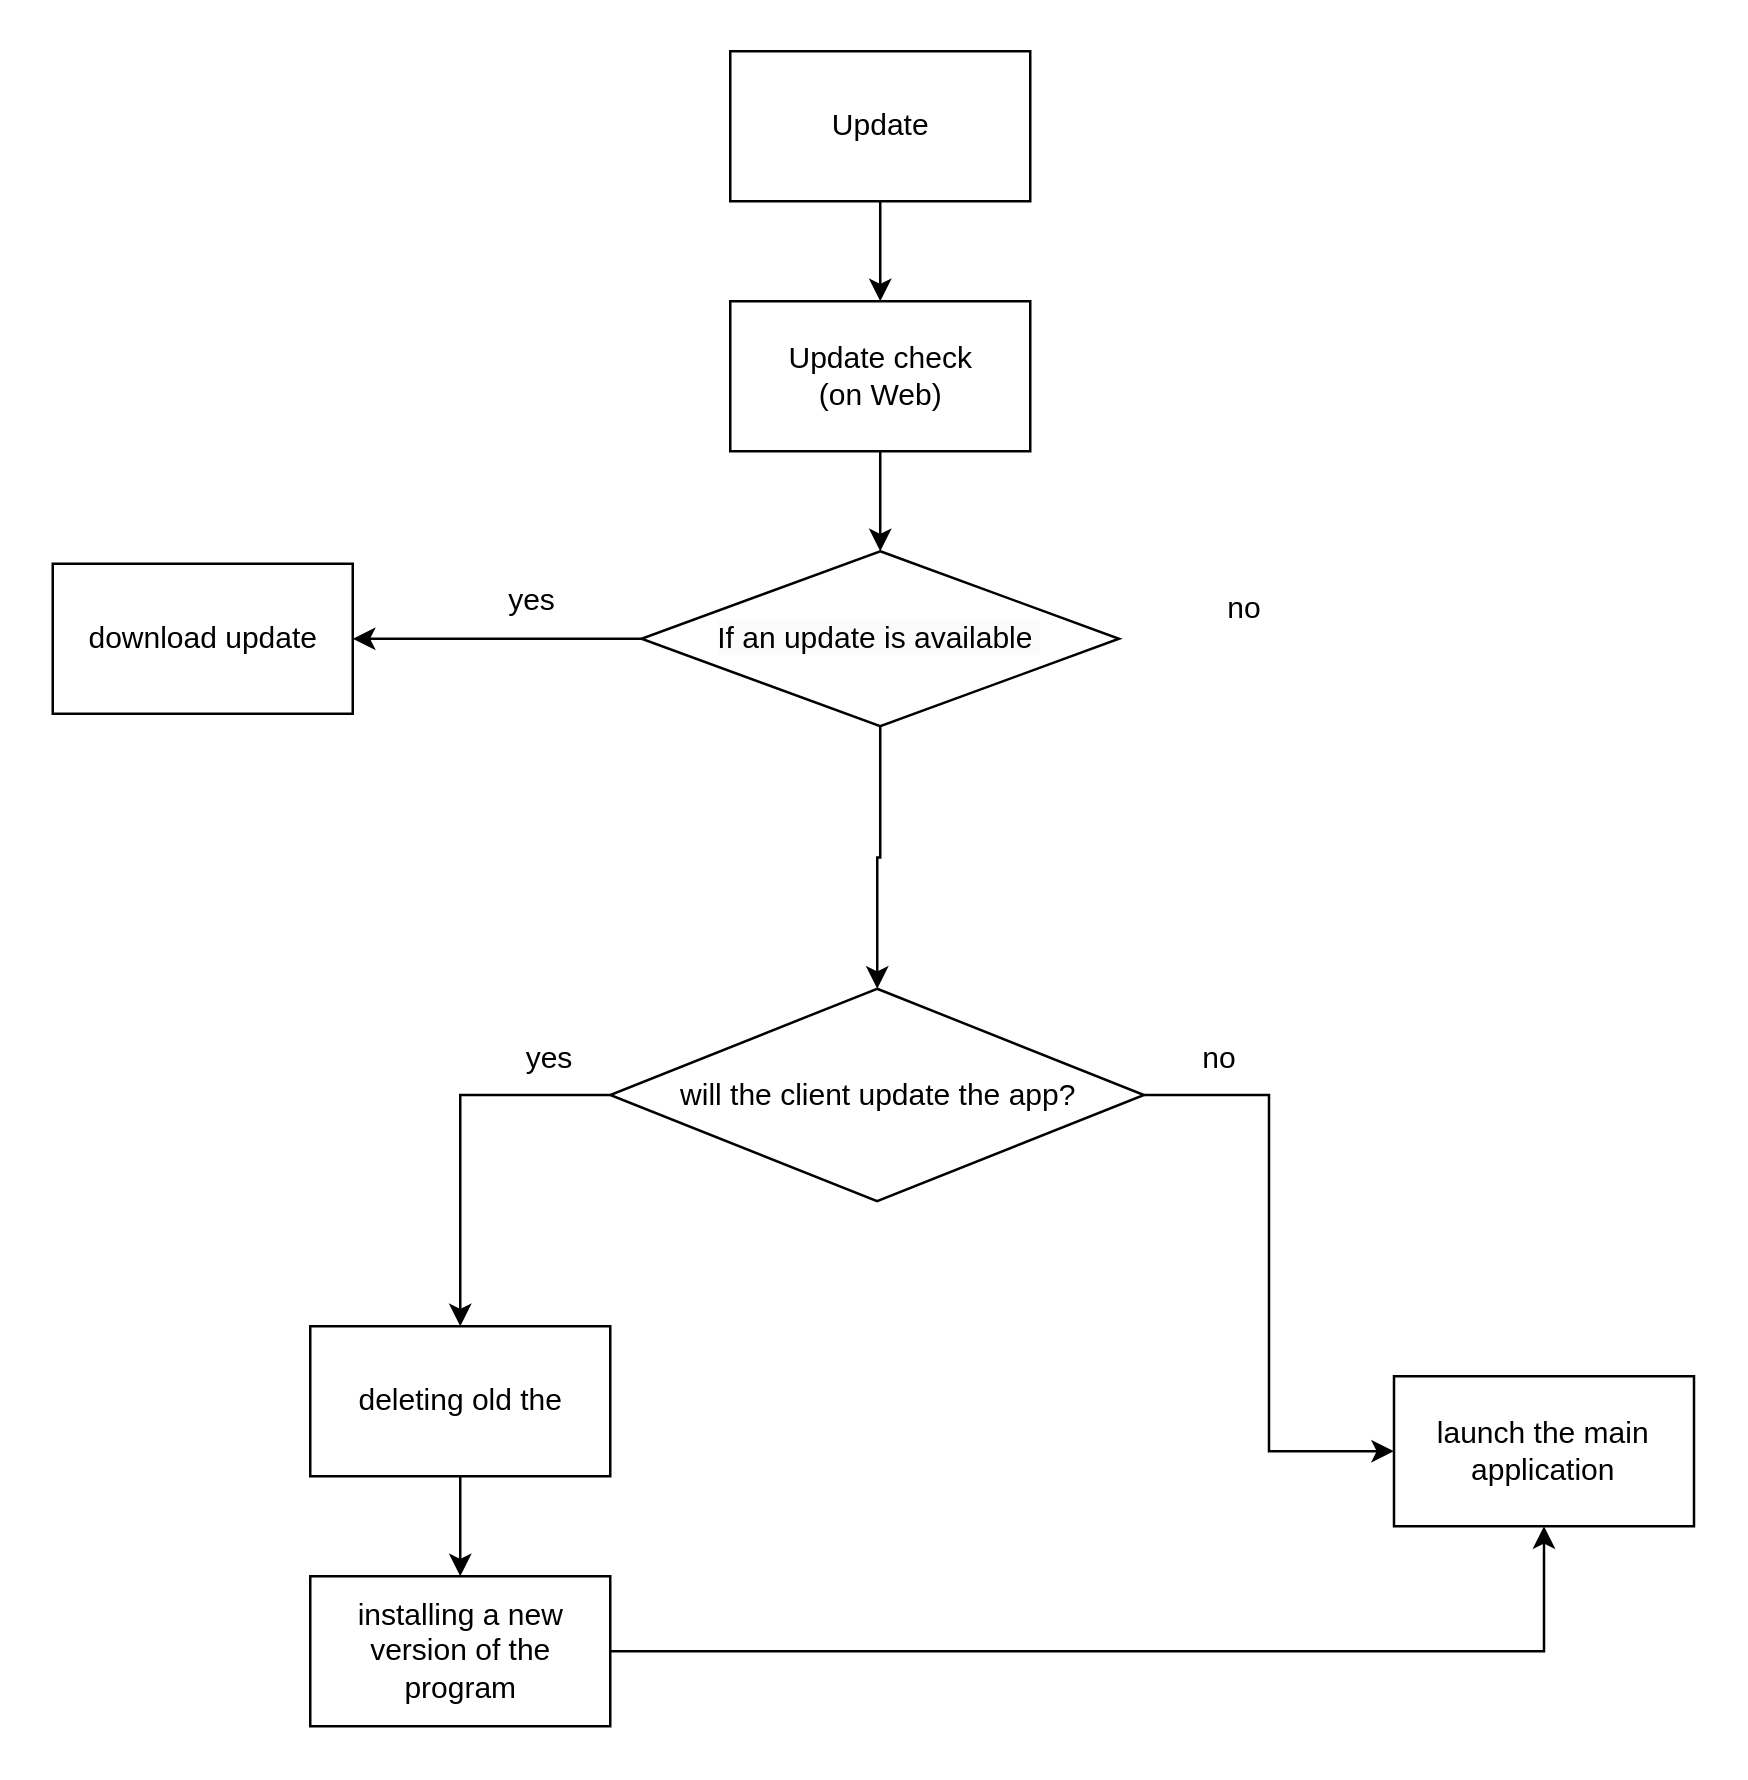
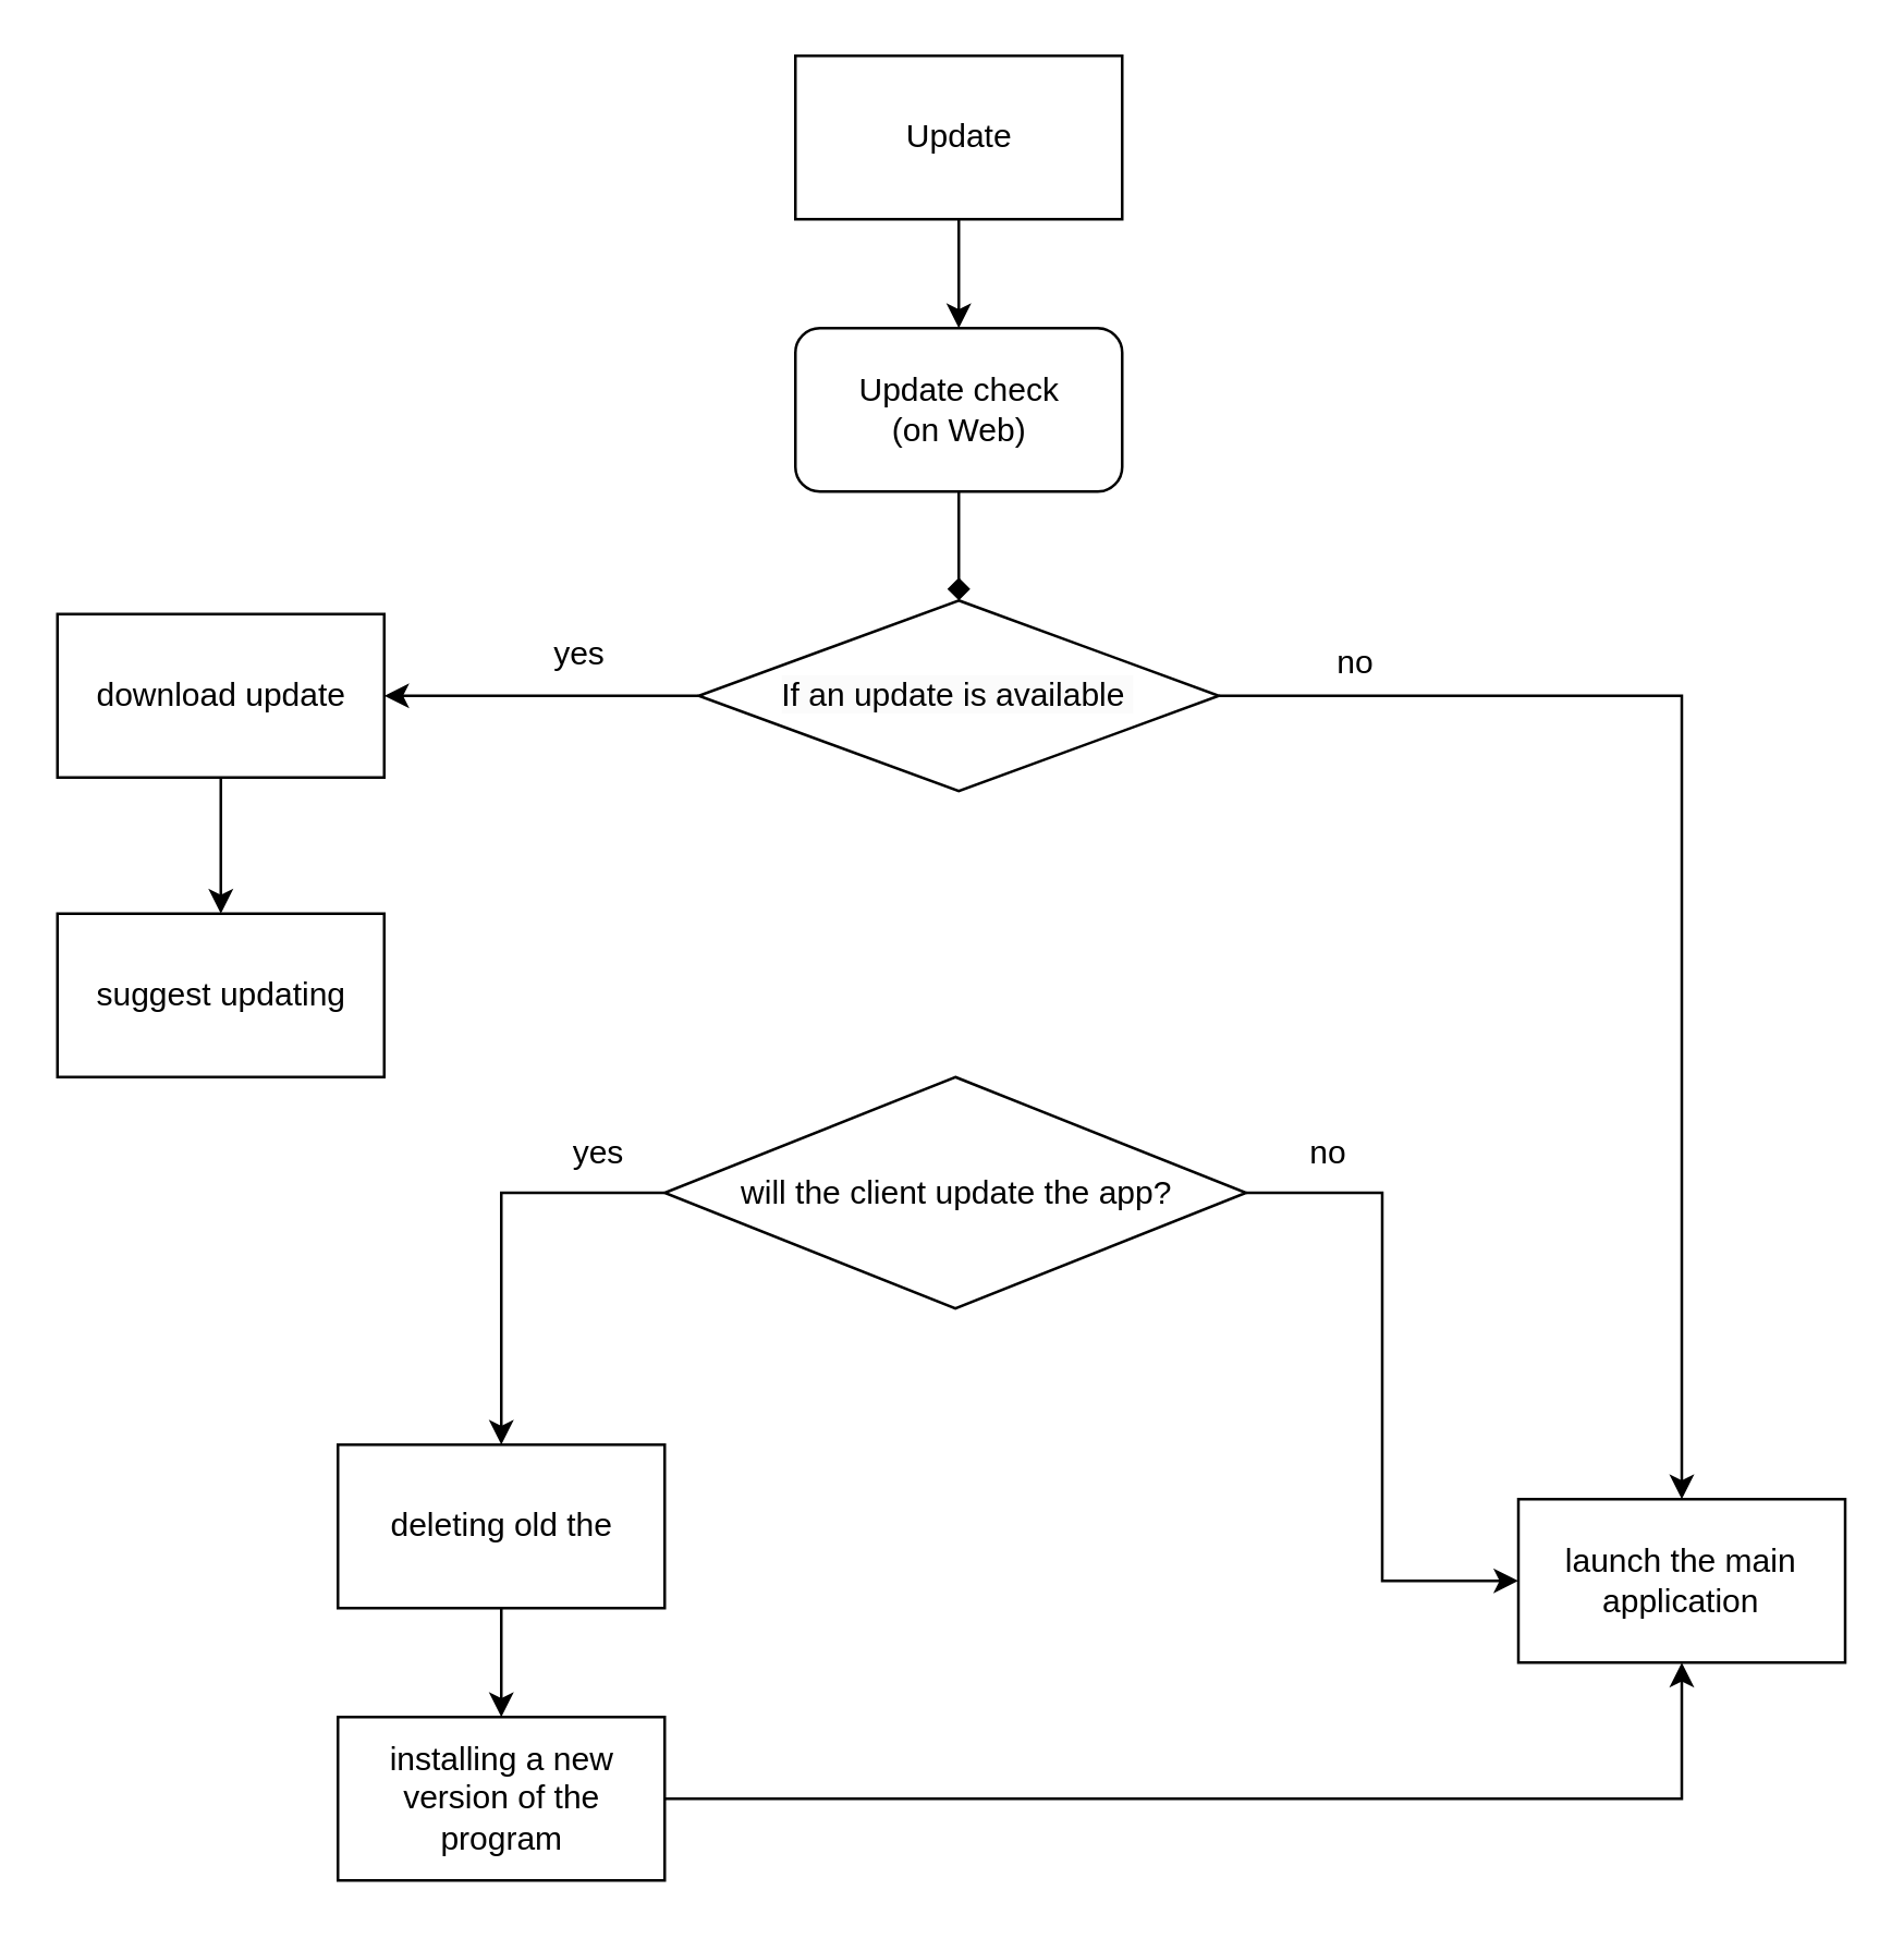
- <mxCell id="5" value="Update check &lt;br&gt;(on Web)" style="whiteSpace=wrap;html=1;rounded=0;" vertex="1" parent="1"><mxGeometry x="291.5" y="120" width="120" height="60" as="geometry" /></mxCell>
+ <mxCell id="5" value="Update check &lt;br&gt;(on Web)" style="whiteSpace=wrap;html=1;rounded=1;" vertex="1" parent="1"><mxGeometry x="291.5" y="120" width="120" height="60" as="geometry" /></mxCell>
- <mxCell id="4" value="" style="edgeStyle=orthogonalEdgeStyle;rounded=0;orthogonalLoop=1;jettySize=auto;html=1;entryX=0.5;entryY=0;entryDx=0;entryDy=0;" edge="1" parent="1" source="5" target="8"><mxGeometry relative="1" as="geometry"><mxPoint x="351" y="220" as="targetPoint" /></mxGeometry></mxCell>
+ <mxCell id="4" value="" style="edgeStyle=orthogonalEdgeStyle;rounded=0;orthogonalLoop=1;jettySize=auto;html=1;entryX=0.5;entryY=0;entryDx=0;entryDy=0;endArrow=diamond;" edge="1" parent="1" source="5" target="8"><mxGeometry relative="1" as="geometry"><mxPoint x="351" y="220" as="targetPoint" /></mxGeometry></mxCell>
+ <mxCell id="9" value="" style="edgeStyle=orthogonalEdgeStyle;rounded=0;orthogonalLoop=1;jettySize=auto;html=1;" edge="1" parent="1" source="10" target="14"><mxGeometry relative="1" as="geometry" /></mxCell>
- <mxCell id="7" value="" style="edgeStyle=orthogonalEdgeStyle;rounded=0;orthogonalLoop=1;jettySize=auto;html=1;" edge="1" parent="1" source="8" target="17"><mxGeometry relative="1" as="geometry" /></mxCell>
+ <mxCell id="7" value="" style="edgeStyle=orthogonalEdgeStyle;rounded=0;orthogonalLoop=1;jettySize=auto;html=1;" edge="1" parent="1" source="8" target="12"><mxGeometry relative="1" as="geometry" /></mxCell>
+ <mxCell id="14" value="suggest updating" style="whiteSpace=wrap;html=1;" vertex="1" parent="1"><mxGeometry x="20.5" y="335" width="120" height="60" as="geometry" /></mxCell>
